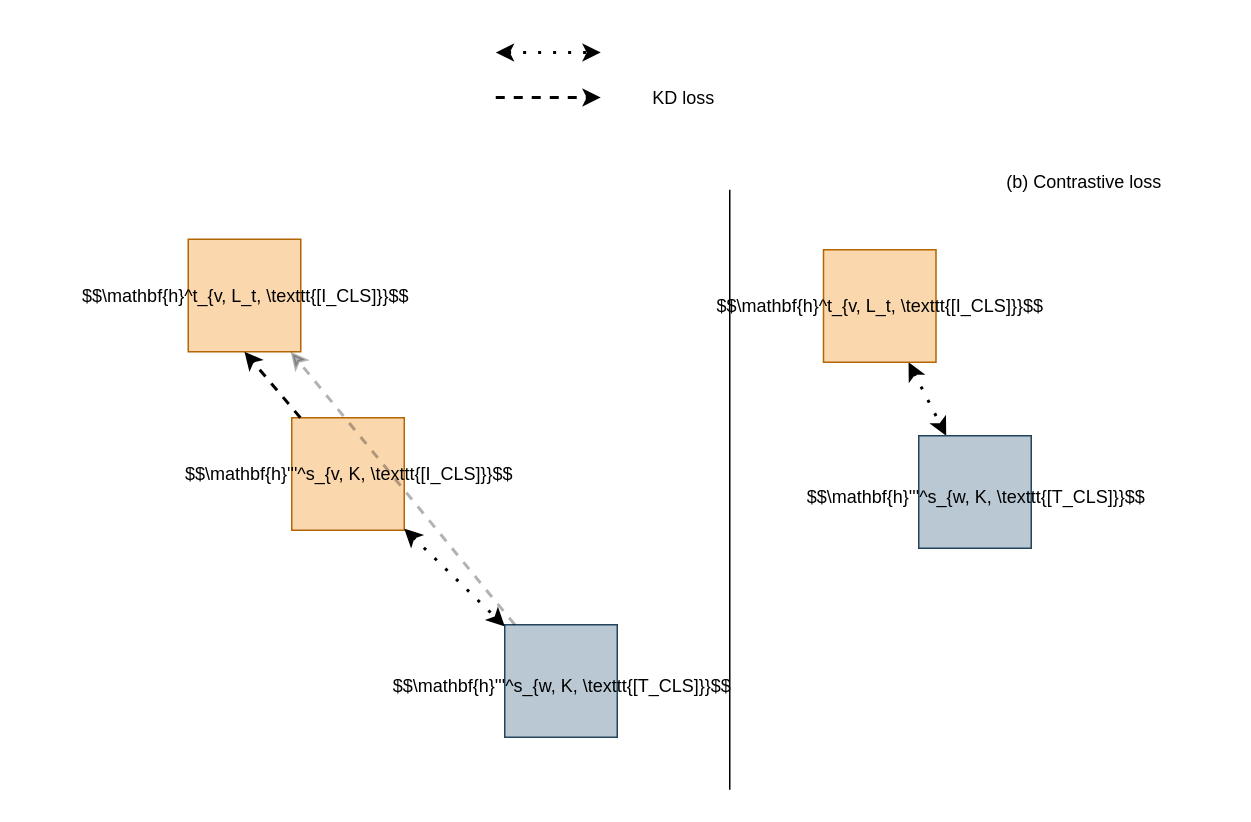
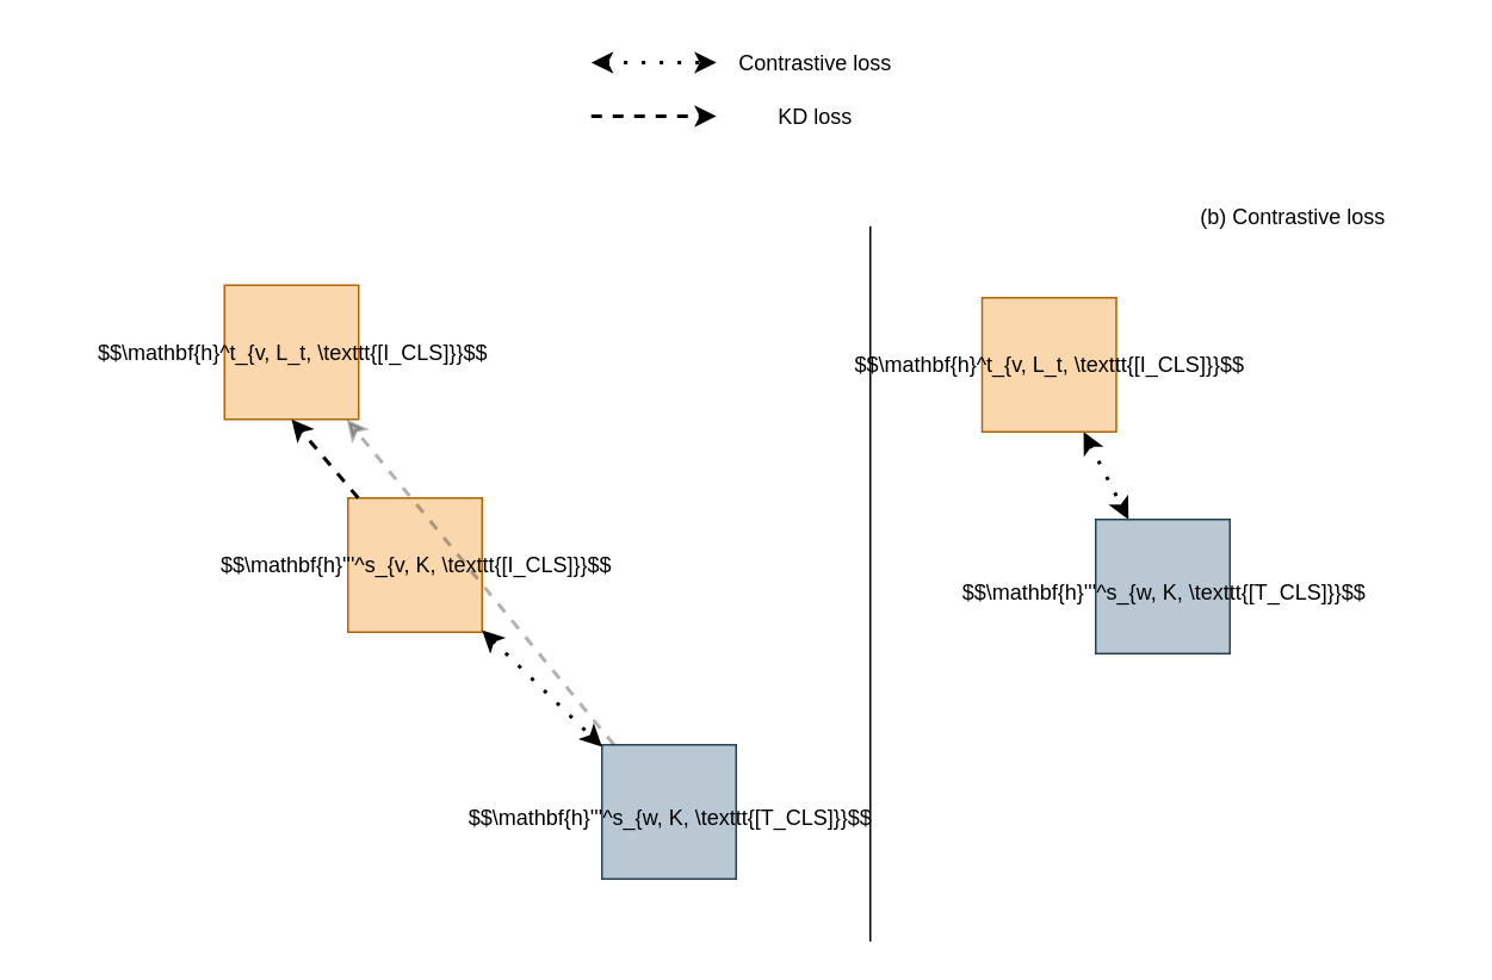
+ <mxCell id="18" value="Contrastive loss" style="text;html=1;align=center;verticalAlign=middle;resizable=0;points=[];autosize=1;strokeColor=none;fillColor=none;" vertex="1" parent="16"><mxGeometry x="70" width="110" height="30" as="geometry" /></mxCell>
